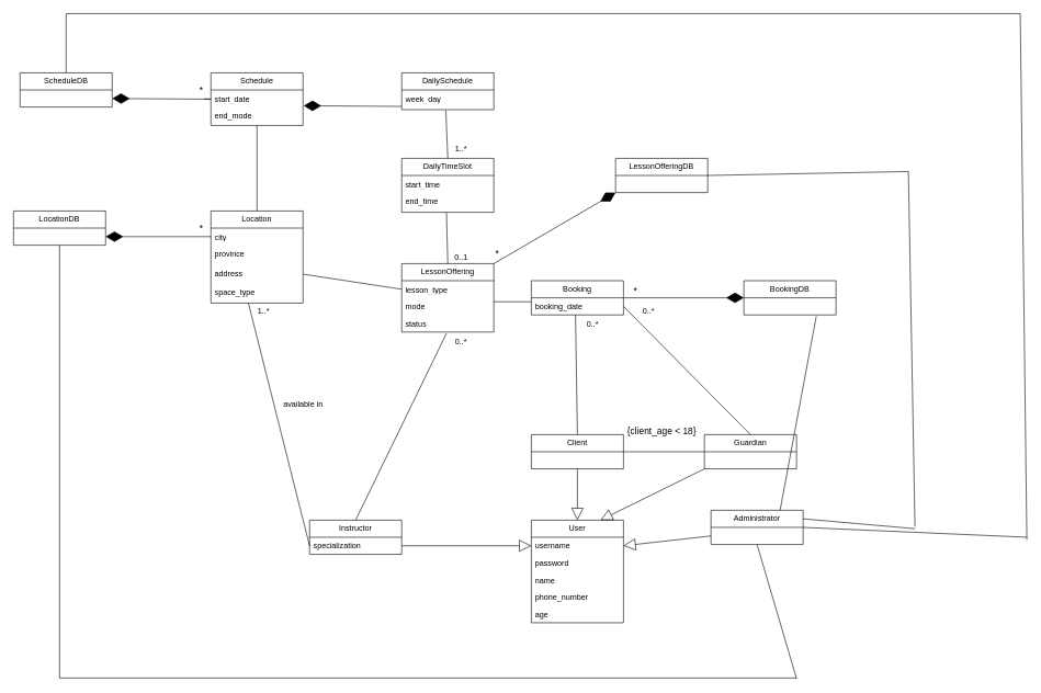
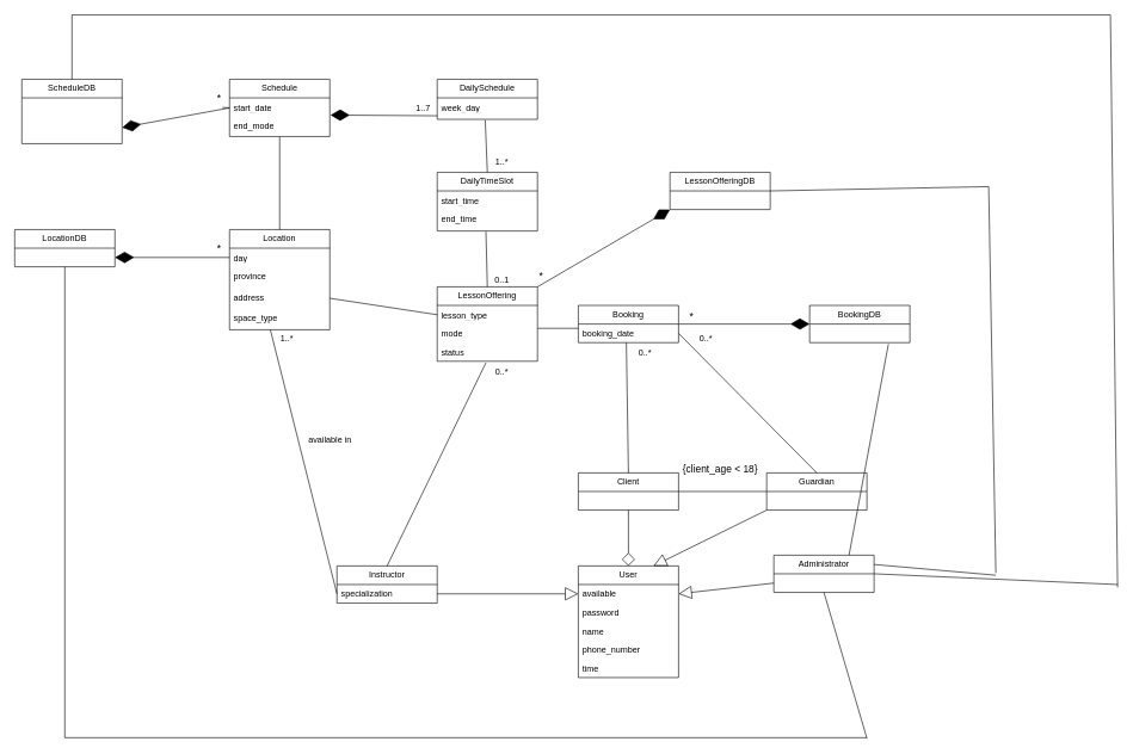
- <mxCell id="22" value="ScheduleDB" style="swimlane;fontStyle=0;childLayout=stackLayout;horizontal=1;startSize=26;fillColor=none;horizontalStack=0;resizeParent=1;resizeParentMax=0;resizeLast=0;collapsible=1;marginBottom=0;whiteSpace=wrap;html=1;" vertex="1" parent="1"><mxGeometry x="30" y="110" width="140" height="52" as="geometry" /></mxCell>
+ <mxCell id="22" value="ScheduleDB" style="swimlane;fontStyle=0;childLayout=stackLayout;horizontal=1;startSize=26;fillColor=none;horizontalStack=0;resizeParent=1;resizeParentMax=0;resizeLast=0;collapsible=1;marginBottom=0;whiteSpace=wrap;html=1;" vertex="1" parent="1"><mxGeometry x="30" y="110" width="140" height="90" as="geometry" /></mxCell>
+ <mxCell id="15" value="1..7" style="text;html=1;align=center;verticalAlign=middle;resizable=0;points=[];autosize=1;strokeColor=none;fillColor=none;" vertex="1" parent="1"><mxGeometry x="570" y="135" width="40" height="30" as="geometry" /></mxCell>
- <mxCell id="3" value="city" style="text;strokeColor=none;fillColor=none;align=left;verticalAlign=top;spacingLeft=4;spacingRight=4;overflow=hidden;rotatable=0;points=[[0,0.5],[1,0.5]];portConstraint=eastwest;whiteSpace=wrap;html=1;" vertex="1" parent="2"><mxGeometry y="26" width="140" height="26" as="geometry" /></mxCell>
+ <mxCell id="3" value="day" style="text;strokeColor=none;fillColor=none;align=left;verticalAlign=top;spacingLeft=4;spacingRight=4;overflow=hidden;rotatable=0;points=[[0,0.5],[1,0.5]];portConstraint=eastwest;whiteSpace=wrap;html=1;" vertex="1" parent="2"><mxGeometry y="26" width="140" height="26" as="geometry" /></mxCell>
- <mxCell id="38" value="" style="endArrow=block;endSize=16;endFill=0;html=1;rounded=0;entryX=0.5;entryY=0;entryDx=0;entryDy=0;exitX=0.5;exitY=1;exitDx=0;exitDy=0;" edge="1" parent="1" source="39" target="32"><mxGeometry width="160" relative="1" as="geometry"><mxPoint x="877" y="660" as="sourcePoint" /><mxPoint x="876.5" y="760" as="targetPoint" /></mxGeometry></mxCell>
+ <mxCell id="38" value="" style="endArrow=diamond;endSize=16;endFill=0;html=1;rounded=0;entryX=0.5;entryY=0;entryDx=0;entryDy=0;exitX=0.5;exitY=1;exitDx=0;exitDy=0;" edge="1" parent="1" source="39" target="32"><mxGeometry width="160" relative="1" as="geometry"><mxPoint x="877" y="660" as="sourcePoint" /><mxPoint x="876.5" y="760" as="targetPoint" /></mxGeometry></mxCell>
- <mxCell id="33" value="username" style="text;strokeColor=none;fillColor=none;align=left;verticalAlign=top;spacingLeft=4;spacingRight=4;overflow=hidden;rotatable=0;points=[[0,0.5],[1,0.5]];portConstraint=eastwest;whiteSpace=wrap;html=1;" vertex="1" parent="32"><mxGeometry y="26" width="140" height="26" as="geometry" /></mxCell>
+ <mxCell id="33" value="available" style="text;strokeColor=none;fillColor=none;align=left;verticalAlign=top;spacingLeft=4;spacingRight=4;overflow=hidden;rotatable=0;points=[[0,0.5],[1,0.5]];portConstraint=eastwest;whiteSpace=wrap;html=1;" vertex="1" parent="32"><mxGeometry y="26" width="140" height="26" as="geometry" /></mxCell>
- <mxCell id="37" value="age" style="text;strokeColor=none;fillColor=none;align=left;verticalAlign=top;spacingLeft=4;spacingRight=4;overflow=hidden;rotatable=0;points=[[0,0.5],[1,0.5]];portConstraint=eastwest;whiteSpace=wrap;html=1;" vertex="1" parent="32"><mxGeometry y="130" width="140" height="26" as="geometry" /></mxCell>
+ <mxCell id="37" value="time" style="text;strokeColor=none;fillColor=none;align=left;verticalAlign=top;spacingLeft=4;spacingRight=4;overflow=hidden;rotatable=0;points=[[0,0.5],[1,0.5]];portConstraint=eastwest;whiteSpace=wrap;html=1;" vertex="1" parent="32"><mxGeometry y="130" width="140" height="26" as="geometry" /></mxCell>
